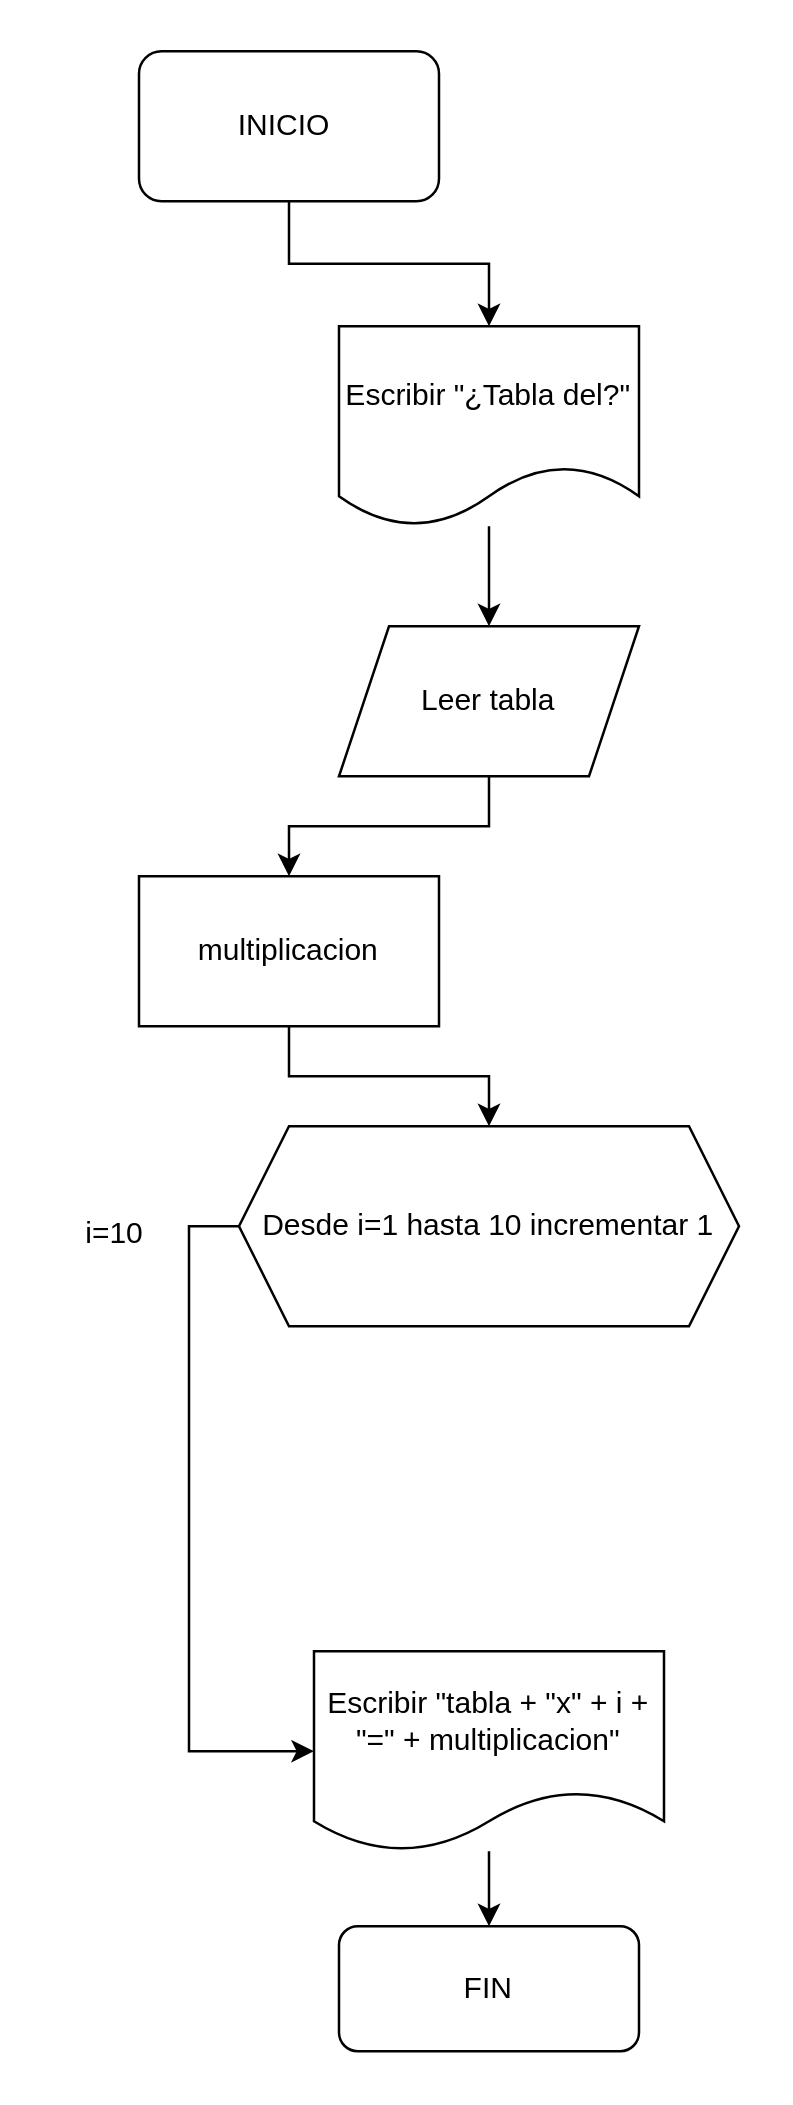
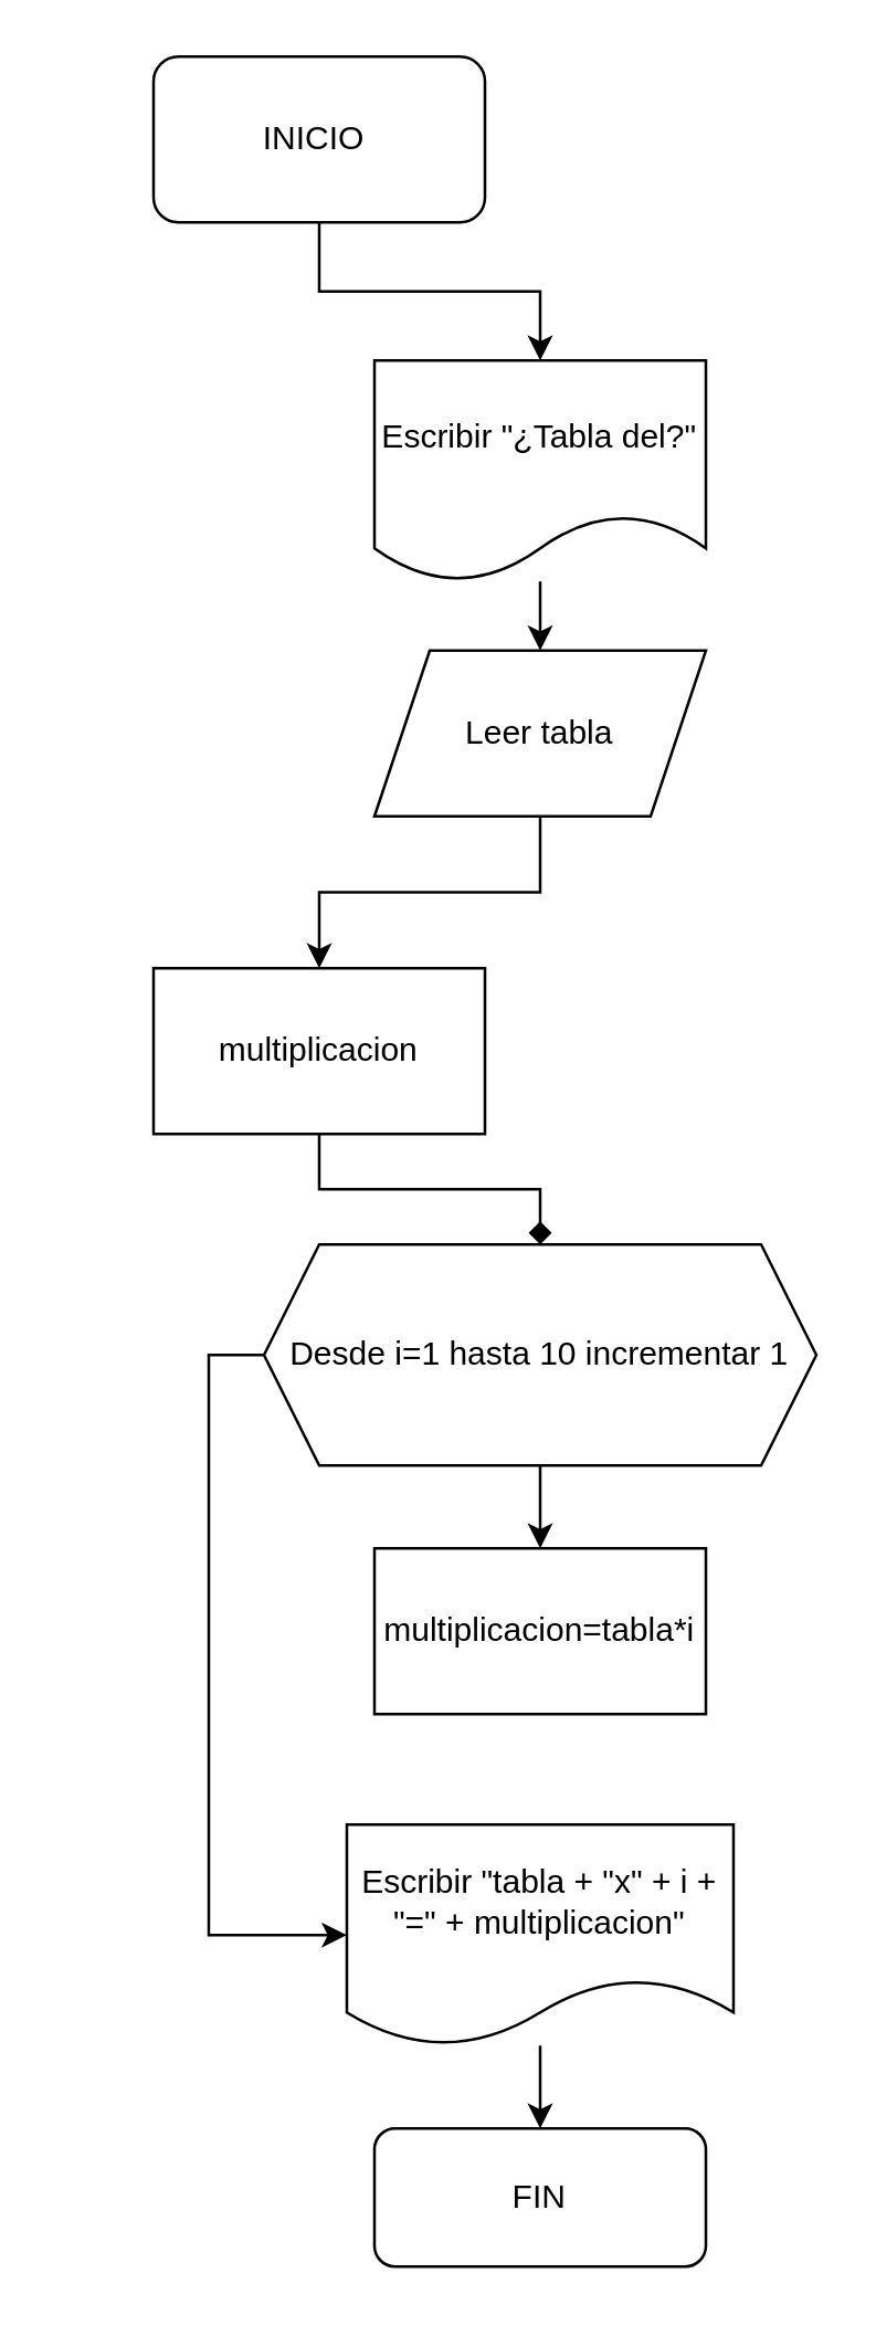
- <mxCell id="7" value="Leer tabla" style="shape=parallelogram;perimeter=parallelogramPerimeter;whiteSpace=wrap;html=1;fixedSize=1;" vertex="1" parent="1"><mxGeometry x="135" y="250" width="120" height="60" as="geometry" /></mxCell>
+ <mxCell id="7" value="Leer tabla" style="shape=parallelogram;perimeter=parallelogramPerimeter;whiteSpace=wrap;html=1;fixedSize=1;" vertex="1" parent="1"><mxGeometry x="135" y="235" width="120" height="60" as="geometry" /></mxCell>
- <mxCell id="8" style="edgeStyle=orthogonalEdgeStyle;rounded=0;orthogonalLoop=1;jettySize=auto;html=1;exitX=0.5;exitY=1;exitDx=0;exitDy=0;entryX=0.5;entryY=0;entryDx=0;entryDy=0;" edge="1" parent="1" source="9" target="12"><mxGeometry relative="1" as="geometry" /></mxCell>
+ <mxCell id="8" style="edgeStyle=orthogonalEdgeStyle;rounded=0;orthogonalLoop=1;jettySize=auto;html=1;exitX=0.5;exitY=1;exitDx=0;exitDy=0;entryX=0.5;entryY=0;entryDx=0;entryDy=0;endArrow=diamond;" edge="1" parent="1" source="9" target="12"><mxGeometry relative="1" as="geometry" /></mxCell>
- <mxCell id="16" value="i=10" style="text;html=1;align=center;verticalAlign=middle;resizable=0;points=[];autosize=1;strokeColor=none;fillColor=none;" vertex="1" parent="1"><mxGeometry x="20" y="478" width="50" height="30" as="geometry" /></mxCell>
+ <mxCell id="10" style="edgeStyle=orthogonalEdgeStyle;rounded=0;orthogonalLoop=1;jettySize=auto;html=1;exitX=0.5;exitY=1;exitDx=0;exitDy=0;entryX=0.5;entryY=0;entryDx=0;entryDy=0;" edge="1" parent="1" source="12" target="13"><mxGeometry relative="1" as="geometry" /></mxCell>
+ <mxCell id="13" value="multiplicacion=tabla*i" style="rounded=0;whiteSpace=wrap;html=1;" vertex="1" parent="1"><mxGeometry x="135" y="560" width="120" height="60" as="geometry" /></mxCell>
